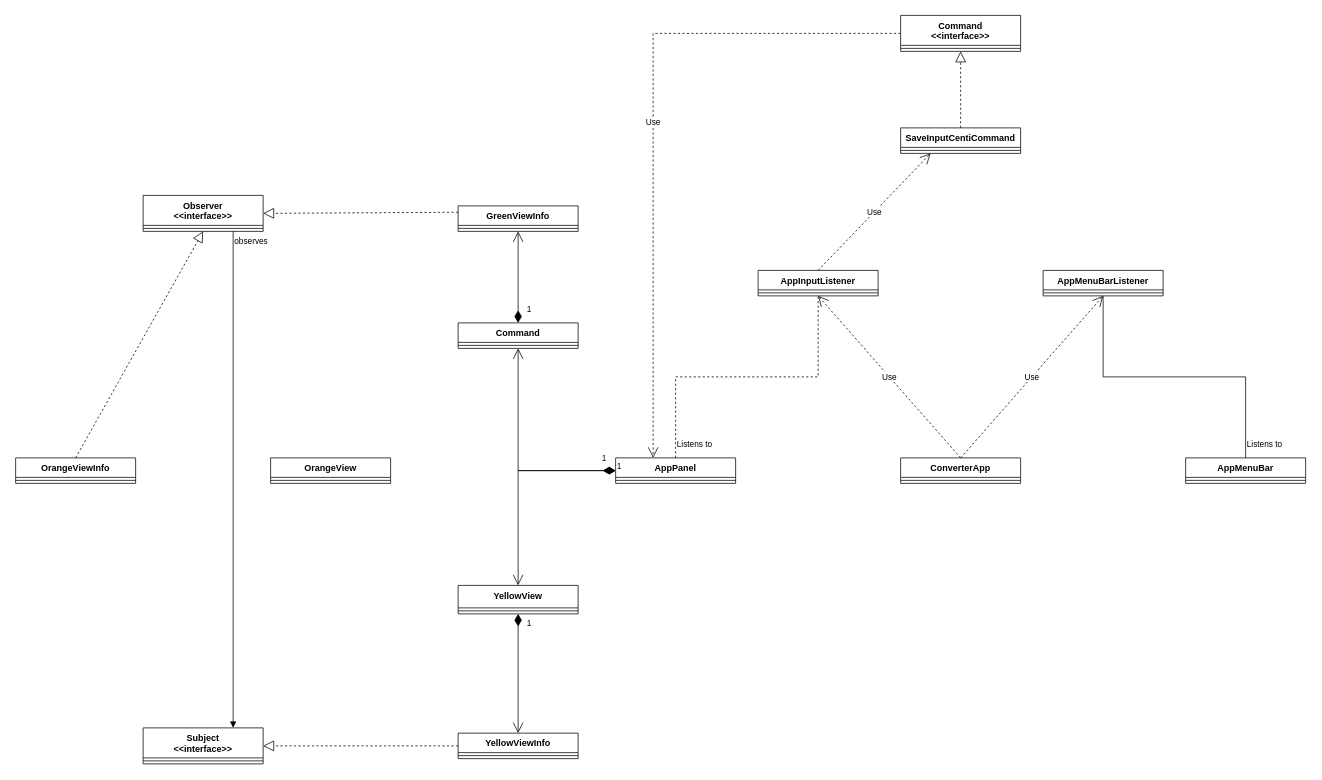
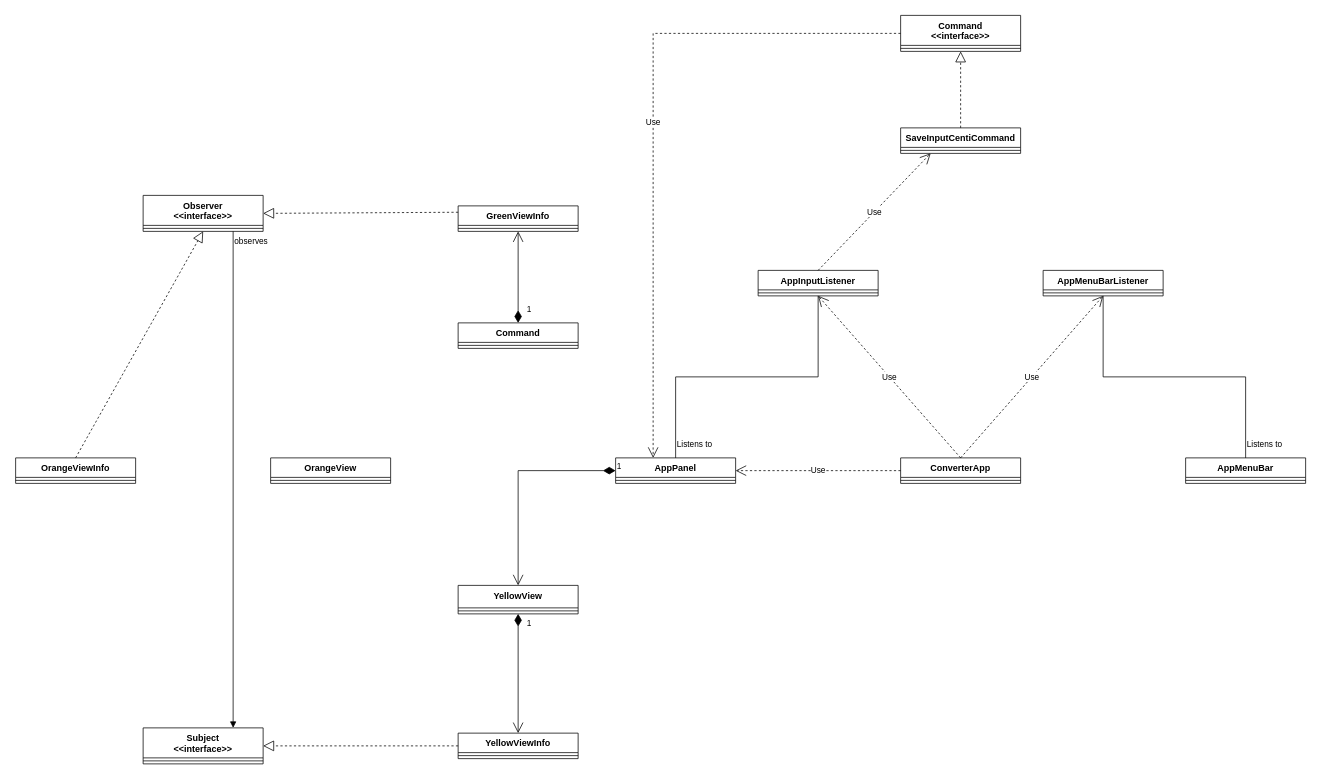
- <mxCell id="19" value="" style="endArrow=none;html=1;edgeStyle=orthogonalEdgeStyle;rounded=0;exitX=0.5;exitY=0;exitDx=0;exitDy=0;entryX=0.5;entryY=1;entryDx=0;entryDy=0;dashed=1;" edge="1" parent="1" source="16" target="5"><mxGeometry relative="1" as="geometry"><mxPoint x="1220" y="550" as="sourcePoint" /><mxPoint x="1380" y="550" as="targetPoint" /></mxGeometry></mxCell>
+ <mxCell id="19" value="" style="endArrow=none;html=1;edgeStyle=orthogonalEdgeStyle;rounded=0;exitX=0.5;exitY=0;exitDx=0;exitDy=0;entryX=0.5;entryY=1;entryDx=0;entryDy=0;" edge="1" parent="1" source="16" target="5"><mxGeometry relative="1" as="geometry"><mxPoint x="1220" y="550" as="sourcePoint" /><mxPoint x="1380" y="550" as="targetPoint" /></mxGeometry></mxCell>
- <mxCell id="27" value="1" style="endArrow=open;html=1;endSize=12;startArrow=diamondThin;startSize=14;startFill=1;edgeStyle=orthogonalEdgeStyle;align=left;verticalAlign=bottom;rounded=0;exitX=0;exitY=0.5;exitDx=0;exitDy=0;entryX=0.5;entryY=1;entryDx=0;entryDy=0;" edge="1" parent="1" source="16" target="25"><mxGeometry x="-0.864" y="-7" relative="1" as="geometry"><mxPoint x="720" y="450" as="sourcePoint" /><mxPoint x="880" y="450" as="targetPoint" /><mxPoint as="offset" /></mxGeometry></mxCell>
+ <mxCell id="18" value="Use" style="endArrow=open;endSize=12;dashed=1;html=1;rounded=0;entryX=1;entryY=0.5;entryDx=0;entryDy=0;exitX=0;exitY=0.5;exitDx=0;exitDy=0;" edge="1" parent="1" source="2" target="16"><mxGeometry width="160" relative="1" as="geometry"><mxPoint x="1220" y="550" as="sourcePoint" /><mxPoint x="1380" y="550" as="targetPoint" /></mxGeometry></mxCell>
